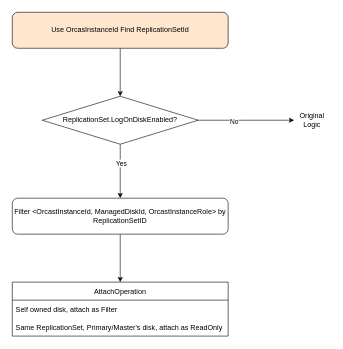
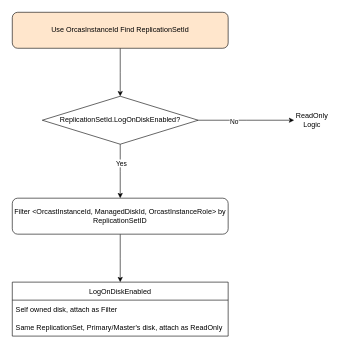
- <mxCell id="8" value="ReplicationSet.LogOnDiskEnabled?" style="rhombus;whiteSpace=wrap;html=1;" vertex="1" parent="1"><mxGeometry x="70" y="160" width="260" height="80" as="geometry" /></mxCell>
+ <mxCell id="8" value="ReplicationSetId.LogOnDiskEnabled?" style="rhombus;whiteSpace=wrap;html=1;" vertex="1" parent="1"><mxGeometry x="70" y="160" width="260" height="80" as="geometry" /></mxCell>
- <mxCell id="11" value="Original Logic" style="text;html=1;strokeColor=none;fillColor=none;align=center;verticalAlign=middle;whiteSpace=wrap;rounded=0;" vertex="1" parent="1"><mxGeometry x="490" y="185" width="60" height="30" as="geometry" /></mxCell>
+ <mxCell id="11" value="ReadOnly Logic" style="text;html=1;strokeColor=none;fillColor=none;align=center;verticalAlign=middle;whiteSpace=wrap;rounded=0;" vertex="1" parent="1"><mxGeometry x="490" y="185" width="60" height="30" as="geometry" /></mxCell>
- <mxCell id="12" value="AttachOperation" style="swimlane;fontStyle=0;childLayout=stackLayout;horizontal=1;startSize=30;horizontalStack=0;resizeParent=1;resizeParentMax=0;resizeLast=0;collapsible=1;marginBottom=0;" vertex="1" parent="1"><mxGeometry x="20" y="470" width="360" height="90" as="geometry" /></mxCell>
+ <mxCell id="12" value="LogOnDiskEnabled" style="swimlane;fontStyle=0;childLayout=stackLayout;horizontal=1;startSize=30;horizontalStack=0;resizeParent=1;resizeParentMax=0;resizeLast=0;collapsible=1;marginBottom=0;" vertex="1" parent="1"><mxGeometry x="20" y="470" width="360" height="90" as="geometry" /></mxCell>
